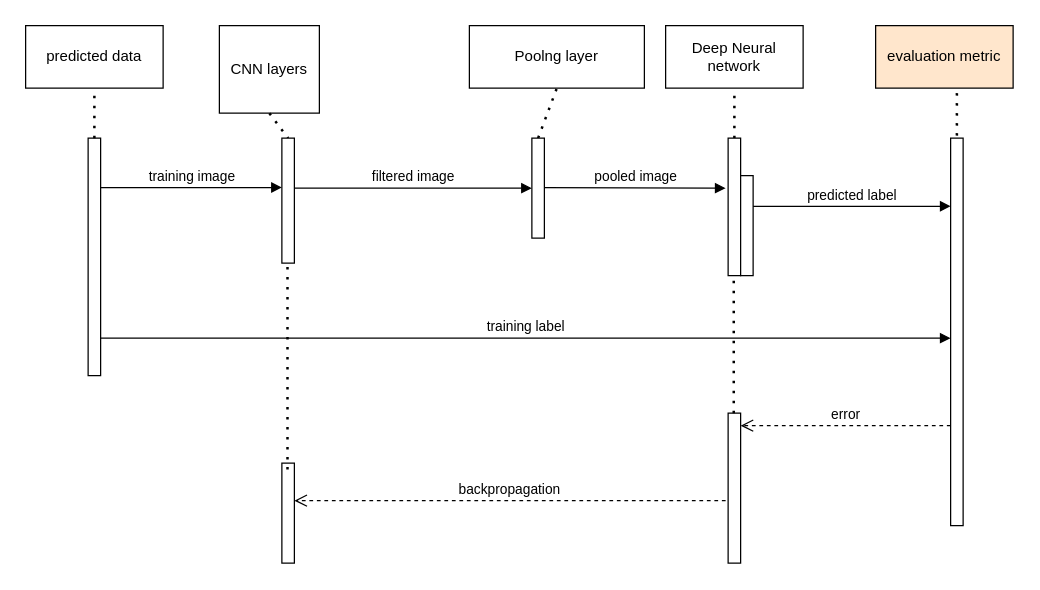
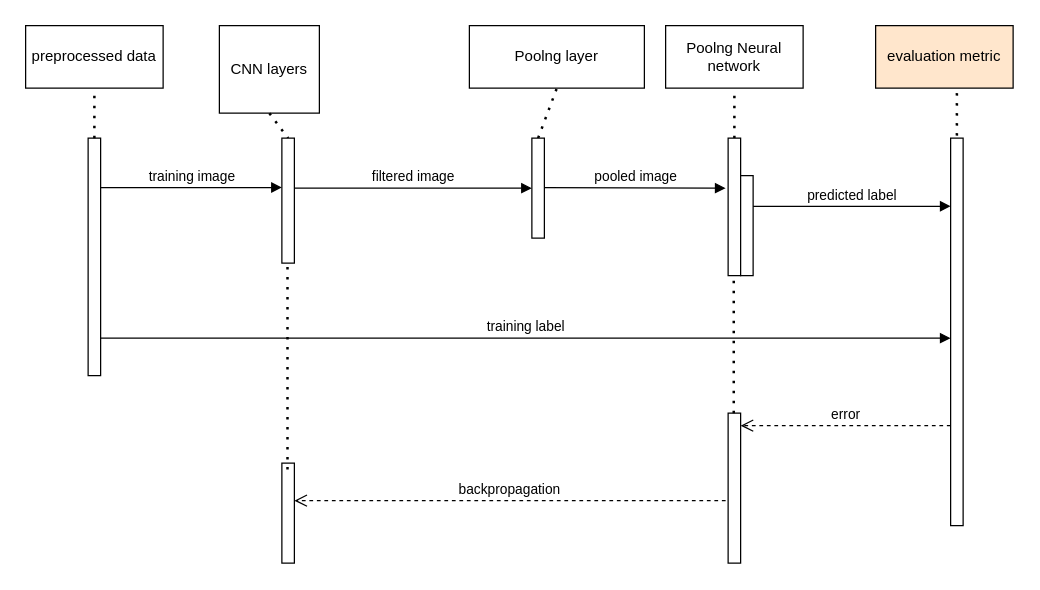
- <mxCell id="2" value="predicted data" style="html=1;whiteSpace=wrap;" vertex="1" parent="1"><mxGeometry x="20" y="20" width="110" height="50" as="geometry" /></mxCell>
+ <mxCell id="2" value="preprocessed data" style="html=1;whiteSpace=wrap;" vertex="1" parent="1"><mxGeometry x="20" y="20" width="110" height="50" as="geometry" /></mxCell>
- <mxCell id="5" value="Deep Neural network" style="html=1;whiteSpace=wrap;" vertex="1" parent="1"><mxGeometry x="532" y="20" width="110" height="50" as="geometry" /></mxCell>
+ <mxCell id="5" value="Poolng Neural network" style="html=1;whiteSpace=wrap;" vertex="1" parent="1"><mxGeometry x="532" y="20" width="110" height="50" as="geometry" /></mxCell>
